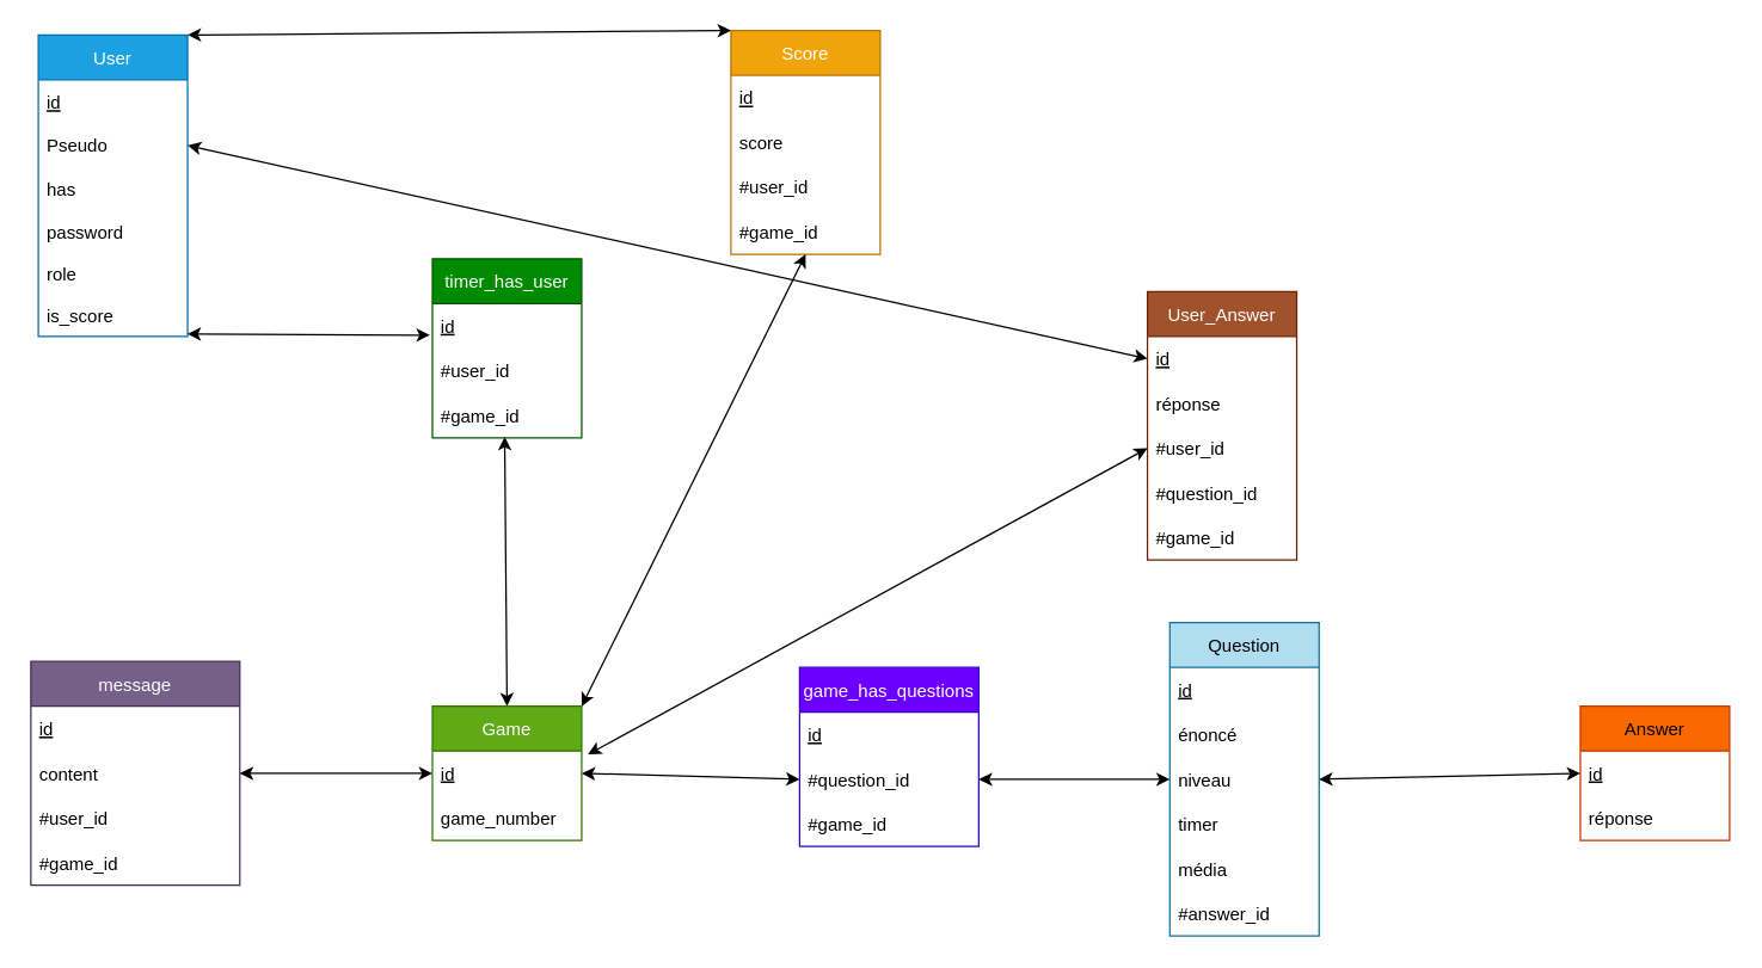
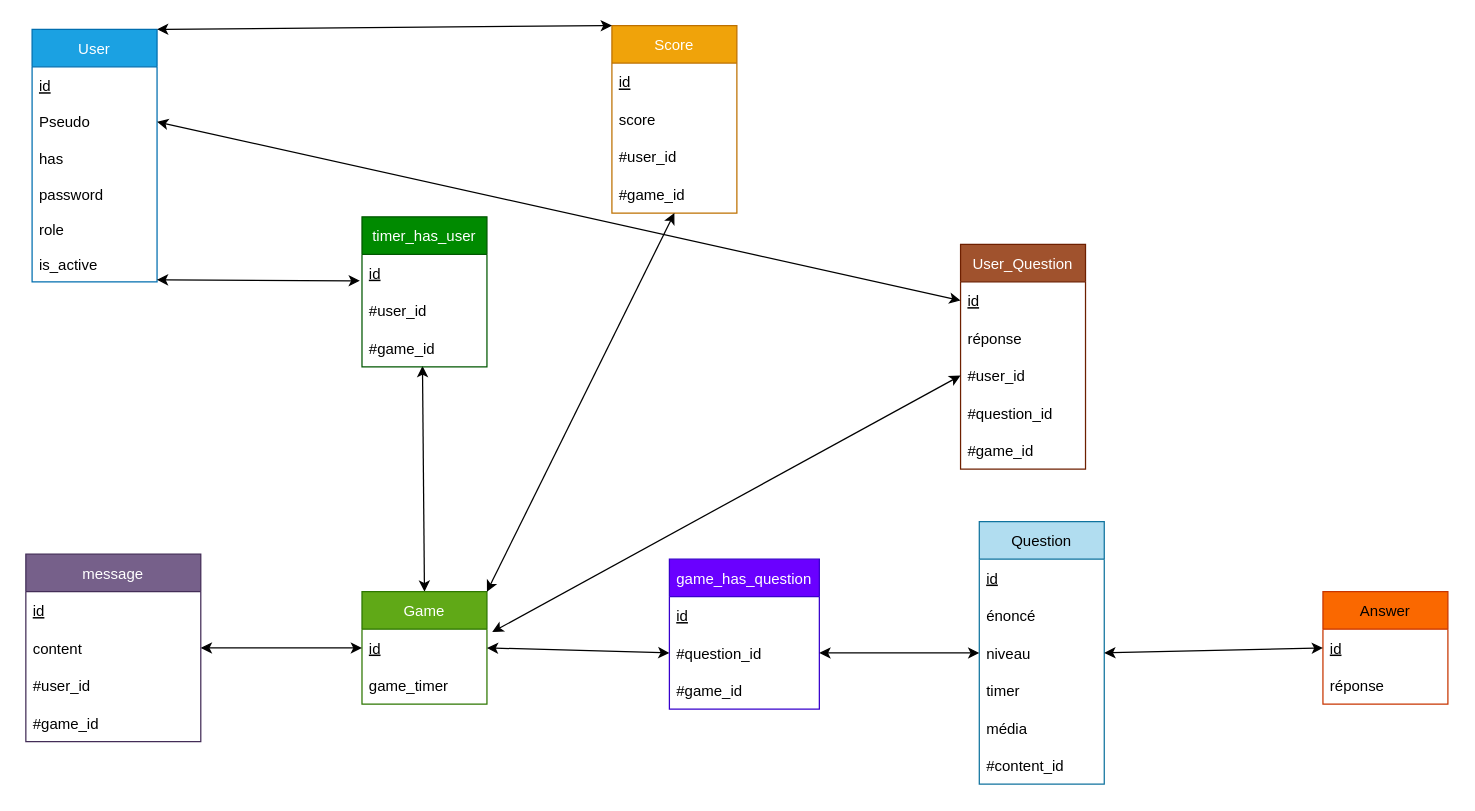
- <mxCell id="33" value="User_Answer" style="swimlane;fontStyle=0;childLayout=stackLayout;horizontal=1;startSize=30;horizontalStack=0;resizeParent=1;resizeParentMax=0;resizeLast=0;collapsible=1;marginBottom=0;fillColor=#a0522d;strokeColor=#6D1F00;rounded=0;fontColor=#ffffff;" parent="1" vertex="1"><mxGeometry x="768" y="195" width="100" height="180" as="geometry"><mxRectangle x="-1184" y="-603" width="52" height="30" as="alternateBounds" /></mxGeometry></mxCell>
+ <mxCell id="33" value="User_Question" style="swimlane;fontStyle=0;childLayout=stackLayout;horizontal=1;startSize=30;horizontalStack=0;resizeParent=1;resizeParentMax=0;resizeLast=0;collapsible=1;marginBottom=0;fillColor=#a0522d;strokeColor=#6D1F00;rounded=0;fontColor=#ffffff;" parent="1" vertex="1"><mxGeometry x="768" y="195" width="100" height="180" as="geometry"><mxRectangle x="-1184" y="-603" width="52" height="30" as="alternateBounds" /></mxGeometry></mxCell>
- <mxCell id="8" value="is_score" style="text;strokeColor=none;fillColor=none;align=left;verticalAlign=middle;spacingLeft=4;spacingRight=4;overflow=hidden;points=[[0,0.5],[1,0.5]];portConstraint=eastwest;rotatable=0;rounded=0;" parent="2" vertex="1"><mxGeometry y="174" width="100" height="28" as="geometry" /></mxCell>
+ <mxCell id="8" value="is_active" style="text;strokeColor=none;fillColor=none;align=left;verticalAlign=middle;spacingLeft=4;spacingRight=4;overflow=hidden;points=[[0,0.5],[1,0.5]];portConstraint=eastwest;rotatable=0;rounded=0;" parent="2" vertex="1"><mxGeometry y="174" width="100" height="28" as="geometry" /></mxCell>
- <mxCell id="47" value="game_has_questions" style="swimlane;fontStyle=0;childLayout=stackLayout;horizontal=1;startSize=30;horizontalStack=0;resizeParent=1;resizeParentMax=0;resizeLast=0;collapsible=1;marginBottom=0;fillColor=#6a00ff;fontColor=#ffffff;strokeColor=#3700CC;rounded=0;" parent="1" vertex="1"><mxGeometry x="535" y="447" width="120" height="120" as="geometry"><mxRectangle x="-1184" y="-603" width="52" height="30" as="alternateBounds" /></mxGeometry></mxCell>
+ <mxCell id="47" value="game_has_question" style="swimlane;fontStyle=0;childLayout=stackLayout;horizontal=1;startSize=30;horizontalStack=0;resizeParent=1;resizeParentMax=0;resizeLast=0;collapsible=1;marginBottom=0;fillColor=#6a00ff;fontColor=#ffffff;strokeColor=#3700CC;rounded=0;" parent="1" vertex="1"><mxGeometry x="535" y="447" width="120" height="120" as="geometry"><mxRectangle x="-1184" y="-603" width="52" height="30" as="alternateBounds" /></mxGeometry></mxCell>
- <mxCell id="12" value="game_number" style="text;strokeColor=none;fillColor=none;align=left;verticalAlign=middle;spacingLeft=4;spacingRight=4;overflow=hidden;points=[[0,0.5],[1,0.5]];portConstraint=eastwest;rotatable=0;fontStyle=0;rounded=0;" parent="10" vertex="1"><mxGeometry y="60" width="100" height="30" as="geometry" /></mxCell>
+ <mxCell id="12" value="game_timer" style="text;strokeColor=none;fillColor=none;align=left;verticalAlign=middle;spacingLeft=4;spacingRight=4;overflow=hidden;points=[[0,0.5],[1,0.5]];portConstraint=eastwest;rotatable=0;fontStyle=0;rounded=0;" parent="10" vertex="1"><mxGeometry y="60" width="100" height="30" as="geometry" /></mxCell>
- <mxCell id="24" value="#answer_id" style="text;strokeColor=none;fillColor=none;align=left;verticalAlign=middle;spacingLeft=4;spacingRight=4;overflow=hidden;points=[[0,0.5],[1,0.5]];portConstraint=eastwest;rotatable=0;fontStyle=0;rounded=0;" parent="18" vertex="1"><mxGeometry y="180" width="100" height="30" as="geometry" /></mxCell>
+ <mxCell id="24" value="#content_id" style="text;strokeColor=none;fillColor=none;align=left;verticalAlign=middle;spacingLeft=4;spacingRight=4;overflow=hidden;points=[[0,0.5],[1,0.5]];portConstraint=eastwest;rotatable=0;fontStyle=0;rounded=0;" parent="18" vertex="1"><mxGeometry y="180" width="100" height="30" as="geometry" /></mxCell>
